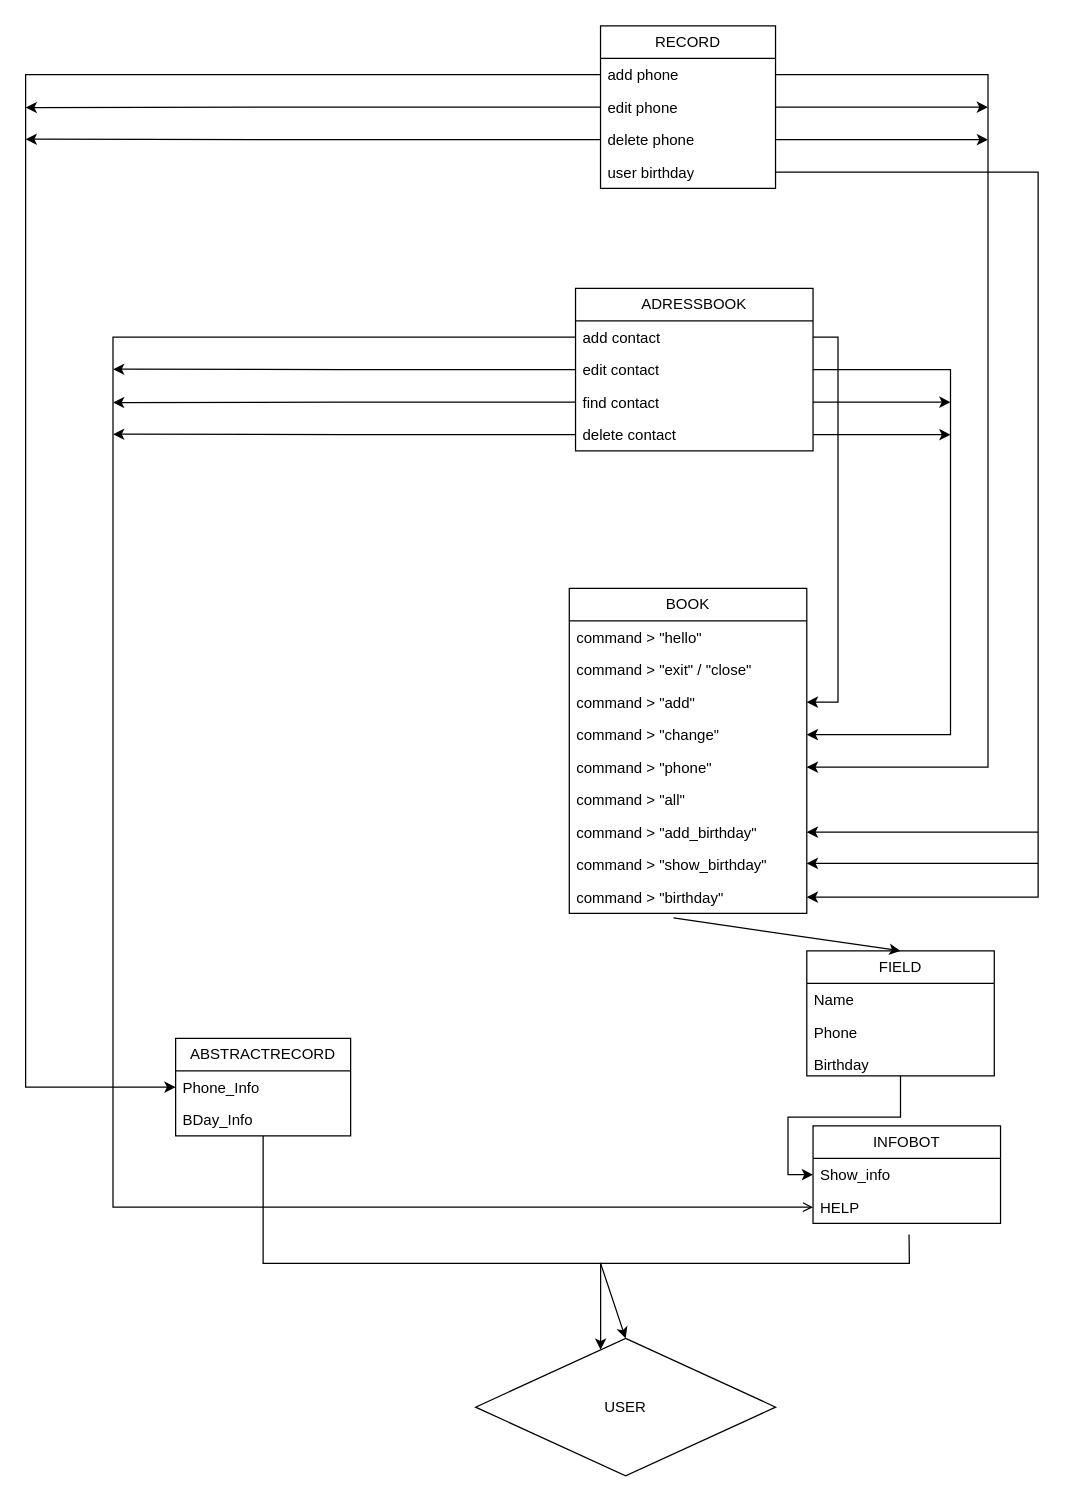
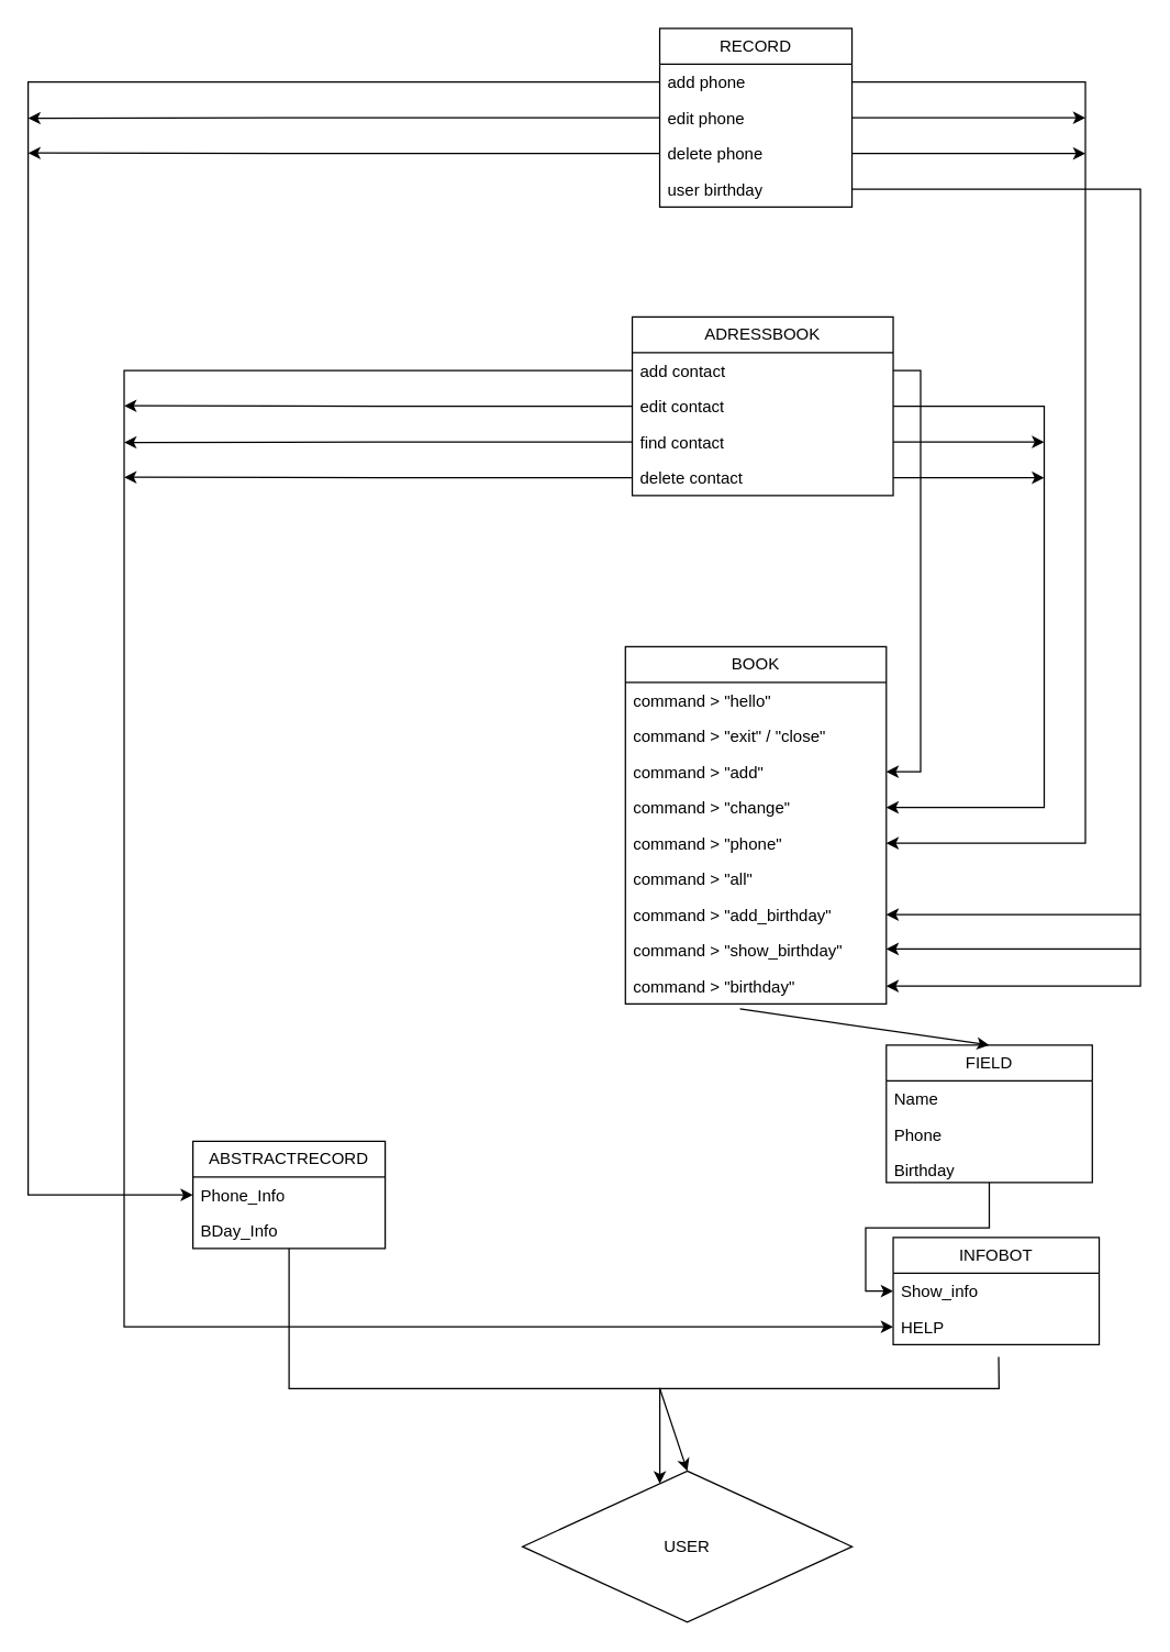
- <mxCell id="47" style="edgeStyle=orthogonalEdgeStyle;rounded=0;orthogonalLoop=1;jettySize=auto;html=1;exitX=0;exitY=0.5;exitDx=0;exitDy=0;entryX=0;entryY=0.5;entryDx=0;entryDy=0;endArrow=open;" edge="1" parent="1" source="17" target="46"><mxGeometry relative="1" as="geometry"><Array as="points"><mxPoint x="89.93" y="269" /><mxPoint x="89.93" y="965" /></Array></mxGeometry></mxCell>
+ <mxCell id="47" style="edgeStyle=orthogonalEdgeStyle;rounded=0;orthogonalLoop=1;jettySize=auto;html=1;exitX=0;exitY=0.5;exitDx=0;exitDy=0;entryX=0;entryY=0.5;entryDx=0;entryDy=0;" edge="1" parent="1" source="17" target="46"><mxGeometry relative="1" as="geometry"><Array as="points"><mxPoint x="89.93" y="269" /><mxPoint x="89.93" y="965" /></Array></mxGeometry></mxCell>
